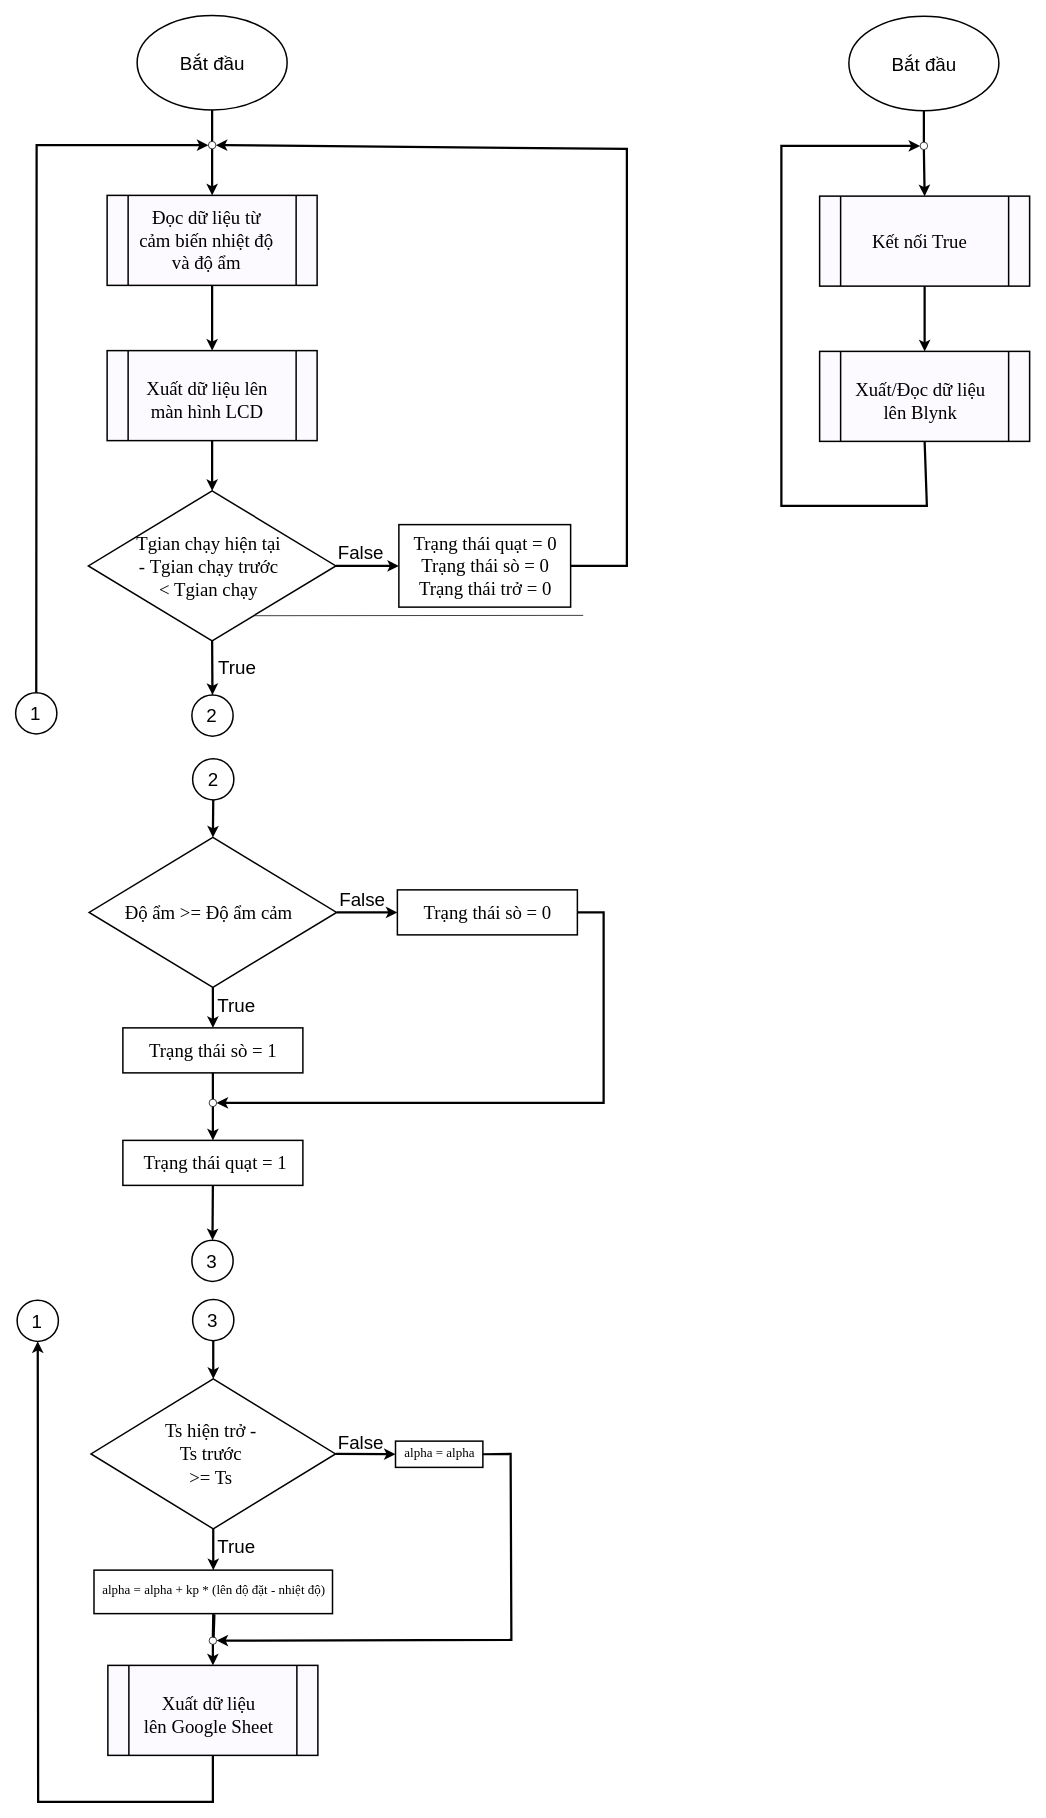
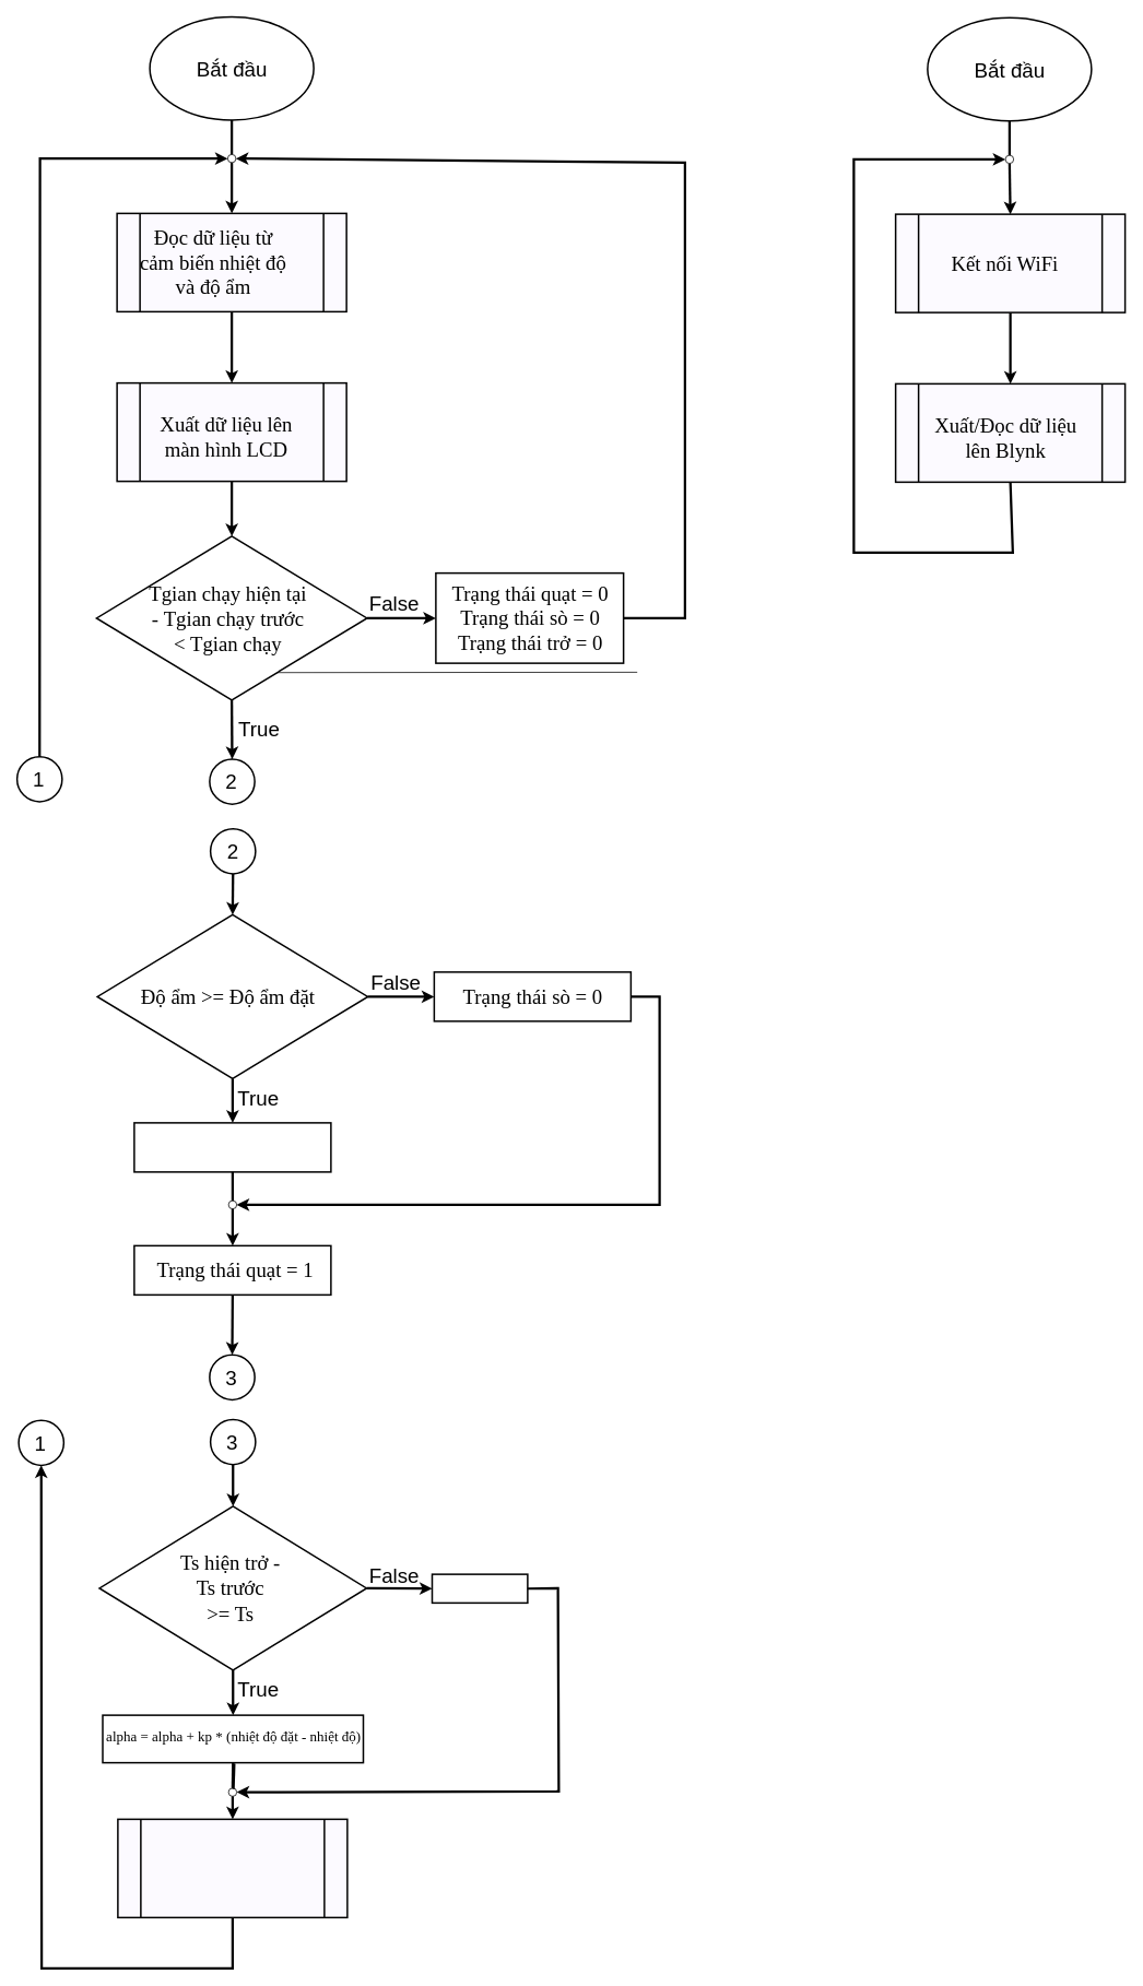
- <mxCell id="13" value="&lt;font face=&quot;Times New Roman&quot;&gt;&lt;span style=&quot;font-size: 25px;&quot;&gt;Đọc dữ liệu&amp;nbsp;&lt;/span&gt;&lt;/font&gt;&lt;span style=&quot;font-size: 25px; font-family: &amp;quot;Times New Roman&amp;quot;; background-color: initial;&quot;&gt;từ&lt;/span&gt;&lt;div&gt;&lt;span style=&quot;font-size: 25px; font-family: &amp;quot;Times New Roman&amp;quot;; background-color: initial;&quot;&gt;cảm biến nhiệt độ&lt;/span&gt;&lt;/div&gt;&lt;div&gt;&lt;span style=&quot;font-size: 25px; font-family: &amp;quot;Times New Roman&amp;quot;; background-color: initial;&quot;&gt;và độ ẩm&lt;/span&gt;&lt;/div&gt;" style="text;html=1;align=center;verticalAlign=middle;resizable=0;points=[];autosize=1;strokeColor=none;fillColor=none;fontColor=#000000;container=0;" parent="11" vertex="1"><mxGeometry x="32.303" y="10.002" width="200" height="100" as="geometry" /></mxCell>
+ <mxCell id="13" value="&lt;font face=&quot;Times New Roman&quot;&gt;&lt;span style=&quot;font-size: 25px;&quot;&gt;Đọc dữ liệu&amp;nbsp;&lt;/span&gt;&lt;/font&gt;&lt;span style=&quot;font-size: 25px; font-family: &amp;quot;Times New Roman&amp;quot;; background-color: initial;&quot;&gt;từ&lt;/span&gt;&lt;div&gt;&lt;span style=&quot;font-size: 25px; font-family: &amp;quot;Times New Roman&amp;quot;; background-color: initial;&quot;&gt;cảm biến nhiệt độ&lt;/span&gt;&lt;/div&gt;&lt;div&gt;&lt;span style=&quot;font-size: 25px; font-family: &amp;quot;Times New Roman&amp;quot;; background-color: initial;&quot;&gt;và độ ẩm&lt;/span&gt;&lt;/div&gt;" style="text;html=1;align=center;verticalAlign=middle;resizable=0;points=[];autosize=1;strokeColor=none;fillColor=none;fontColor=#000000;container=0;" parent="11" vertex="1"><mxGeometry x="17.303" y="10.002" width="200" height="100" as="geometry" /></mxCell>
- <mxCell id="57" value="&lt;font face=&quot;Times New Roman&quot;&gt;&lt;span style=&quot;font-size: 25px;&quot;&gt;Kết nối True&lt;/span&gt;&lt;/font&gt;" style="text;html=1;align=center;verticalAlign=middle;resizable=0;points=[];autosize=1;strokeColor=none;fillColor=none;fontColor=#000000;container=0;" parent="55" vertex="1"><mxGeometry x="58.303" y="39.002" width="149" height="43" as="geometry" /></mxCell>
+ <mxCell id="57" value="&lt;font face=&quot;Times New Roman&quot;&gt;&lt;span style=&quot;font-size: 25px;&quot;&gt;Kết nối WiFi&lt;/span&gt;&lt;/font&gt;" style="text;html=1;align=center;verticalAlign=middle;resizable=0;points=[];autosize=1;strokeColor=none;fillColor=none;fontColor=#000000;container=0;" parent="55" vertex="1"><mxGeometry x="58.303" y="39.002" width="149" height="43" as="geometry" /></mxCell>
- <mxCell id="22" value="&lt;span style=&quot;font-family: &amp;quot;Times New Roman&amp;quot;;&quot;&gt;Độ ẩm &amp;gt;= Độ ẩm cảm&lt;/span&gt;" style="text;html=1;align=center;verticalAlign=middle;resizable=0;points=[];autosize=1;strokeColor=none;fillColor=none;fontColor=#000000;fontStyle=0;fontSize=25;" parent="20" vertex="1"><mxGeometry x="39.289" y="80.488" width="240" height="40" as="geometry" /></mxCell>
+ <mxCell id="22" value="&lt;span style=&quot;font-family: &amp;quot;Times New Roman&amp;quot;;&quot;&gt;Độ ẩm &amp;gt;= Độ ẩm đặt&lt;/span&gt;" style="text;html=1;align=center;verticalAlign=middle;resizable=0;points=[];autosize=1;strokeColor=none;fillColor=none;fontColor=#000000;fontStyle=0;fontSize=25;" parent="20" vertex="1"><mxGeometry x="39.289" y="80.488" width="240" height="40" as="geometry" /></mxCell>
- <mxCell id="19" value="&lt;font face=&quot;Times New Roman&quot;&gt;&lt;span style=&quot;font-size: 25px;&quot;&gt;Trạng thái sò = 1&lt;/span&gt;&lt;/font&gt;" style="text;html=1;align=center;verticalAlign=middle;resizable=0;points=[];autosize=1;strokeColor=none;fillColor=none;fontColor=#000000;container=0;" parent="17" vertex="1"><mxGeometry x="25" y="10.002" width="190" height="40" as="geometry" /></mxCell>
- <mxCell id="51" value="&lt;font face=&quot;Times New Roman, serif&quot;&gt;&lt;span style=&quot;font-size: 17.333px;&quot;&gt;alpha = alpha&lt;/span&gt;&lt;/font&gt;" style="text;html=1;align=center;verticalAlign=middle;resizable=0;points=[];autosize=1;strokeColor=none;fillColor=none;fontColor=#000000;container=0;" parent="49" vertex="1"><mxGeometry x="1.75" y="0.002" width="113" height="34" as="geometry" /></mxCell>
- <mxCell id="48" value="&lt;span style=&quot;font-size:13.0pt;line-height:&lt;br/&gt;150%;font-family:&amp;quot;Times New Roman&amp;quot;,serif;mso-fareast-font-family:&amp;quot;Times New Roman&amp;quot;;&lt;br/&gt;mso-ansi-language:VI;mso-fareast-language:EN-US;mso-bidi-language:AR-SA&quot; lang=&quot;VI&quot;&gt;alpha = alpha&lt;/span&gt;&lt;span style=&quot;font-size:13.0pt;line-height:&lt;br/&gt;150%;font-family:&amp;quot;Times New Roman&amp;quot;,serif;mso-fareast-font-family:&amp;quot;Times New Roman&amp;quot;;&lt;br/&gt;mso-ansi-language:VI;mso-fareast-language:EN-US;mso-bidi-language:AR-SA&quot; lang=&quot;VI&quot;&gt;&amp;nbsp;+ kp * (lên độ đặt - nhiệt độ)&lt;/span&gt;" style="text;html=1;align=center;verticalAlign=middle;resizable=0;points=[];autosize=1;strokeColor=none;fillColor=none;fontColor=#000000;container=0;" parent="46" vertex="1"><mxGeometry y="10.002" width="330" height="34" as="geometry" /></mxCell>
+ <mxCell id="48" value="&lt;span style=&quot;font-size:13.0pt;line-height:&lt;br/&gt;150%;font-family:&amp;quot;Times New Roman&amp;quot;,serif;mso-fareast-font-family:&amp;quot;Times New Roman&amp;quot;;&lt;br/&gt;mso-ansi-language:VI;mso-fareast-language:EN-US;mso-bidi-language:AR-SA&quot; lang=&quot;VI&quot;&gt;alpha = alpha&lt;/span&gt;&lt;span style=&quot;font-size:13.0pt;line-height:&lt;br/&gt;150%;font-family:&amp;quot;Times New Roman&amp;quot;,serif;mso-fareast-font-family:&amp;quot;Times New Roman&amp;quot;;&lt;br/&gt;mso-ansi-language:VI;mso-fareast-language:EN-US;mso-bidi-language:AR-SA&quot; lang=&quot;VI&quot;&gt;&amp;nbsp;+ kp * (nhiệt độ đặt - nhiệt độ)&lt;/span&gt;" style="text;html=1;align=center;verticalAlign=middle;resizable=0;points=[];autosize=1;strokeColor=none;fillColor=none;fontColor=#000000;container=0;" parent="46" vertex="1"><mxGeometry y="10.002" width="330" height="34" as="geometry" /></mxCell>
- <mxCell id="63" value="&lt;font face=&quot;Times New Roman&quot;&gt;&lt;span style=&quot;font-size: 25px;&quot;&gt;Xuất dữ liệu&lt;/span&gt;&lt;/font&gt;&lt;div&gt;&lt;font face=&quot;Times New Roman&quot;&gt;&lt;span style=&quot;font-size: 25px;&quot;&gt;lên&amp;nbsp;&lt;/span&gt;&lt;/font&gt;&lt;span style=&quot;font-size: 25px; font-family: &amp;quot;Times New Roman&amp;quot;; background-color: initial;&quot;&gt;Google Sheet&lt;/span&gt;&lt;/div&gt;" style="text;html=1;align=center;verticalAlign=middle;resizable=0;points=[];autosize=1;strokeColor=none;fillColor=none;fontColor=#000000;container=0;" parent="61" vertex="1"><mxGeometry x="38.303" y="24.002" width="191" height="73" as="geometry" /></mxCell>
